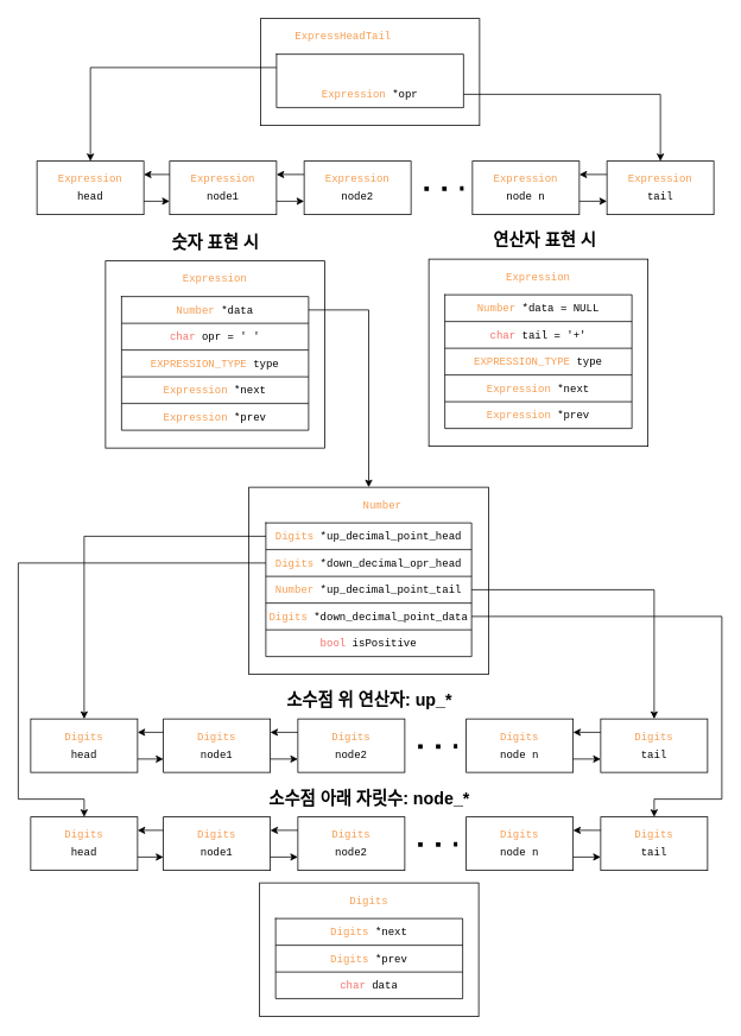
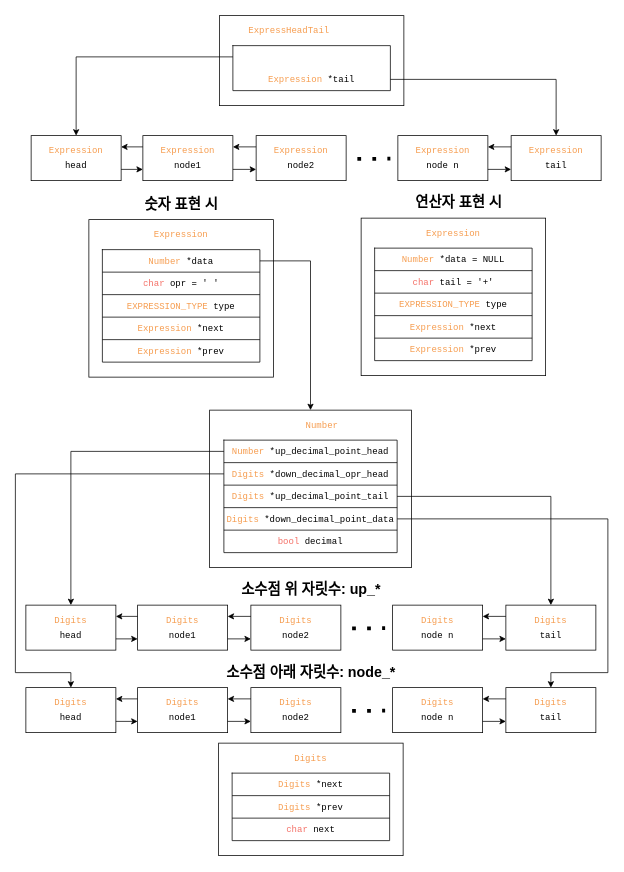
- <mxCell id="8" value="&lt;span style=&quot;font-family: &amp;#34;menlo&amp;#34; , &amp;#34;monaco&amp;#34; , &amp;#34;courier new&amp;#34; , monospace ; color: rgb(246 , 157 , 80) ; background-color: rgb(255 , 255 , 255)&quot;&gt;Expression&amp;nbsp;&lt;/span&gt;&lt;span style=&quot;font-family: &amp;#34;menlo&amp;#34; , &amp;#34;monaco&amp;#34; , &amp;#34;courier new&amp;#34; , monospace ; background-color: rgb(255 , 255 , 255)&quot;&gt;*opr&lt;/span&gt;" style="shape=partialRectangle;html=1;whiteSpace=wrap;connectable=0;fillColor=none;top=0;left=0;bottom=0;right=0;overflow=hidden;" parent="7" vertex="1"><mxGeometry width="210" height="30" as="geometry"><mxRectangle width="210" height="30" as="alternateBounds" /></mxGeometry></mxCell>
+ <mxCell id="8" value="&lt;span style=&quot;font-family: &amp;#34;menlo&amp;#34; , &amp;#34;monaco&amp;#34; , &amp;#34;courier new&amp;#34; , monospace ; color: rgb(246 , 157 , 80) ; background-color: rgb(255 , 255 , 255)&quot;&gt;Expression&amp;nbsp;&lt;/span&gt;&lt;span style=&quot;font-family: &amp;#34;menlo&amp;#34; , &amp;#34;monaco&amp;#34; , &amp;#34;courier new&amp;#34; , monospace ; background-color: rgb(255 , 255 , 255)&quot;&gt;*tail&lt;/span&gt;" style="shape=partialRectangle;html=1;whiteSpace=wrap;connectable=0;fillColor=none;top=0;left=0;bottom=0;right=0;overflow=hidden;" parent="7" vertex="1"><mxGeometry width="210" height="30" as="geometry"><mxRectangle width="210" height="30" as="alternateBounds" /></mxGeometry></mxCell>
- <mxCell id="43" value="&lt;span style=&quot;color: rgb(246 , 157 , 80) ; font-family: &amp;#34;menlo&amp;#34; , &amp;#34;monaco&amp;#34; , &amp;#34;courier new&amp;#34; , monospace ; background-color: rgb(255 , 255 , 255)&quot;&gt;Digits&lt;/span&gt;&lt;span style=&quot;font-family: &amp;#34;menlo&amp;#34; , &amp;#34;monaco&amp;#34; , &amp;#34;courier new&amp;#34; , monospace ; color: rgb(246 , 157 , 80) ; background-color: rgb(255 , 255 , 255)&quot;&gt;&amp;nbsp;&lt;/span&gt;&lt;span style=&quot;background-color: rgb(255 , 255 , 255)&quot;&gt;&lt;span style=&quot;font-family: &amp;#34;menlo&amp;#34; , &amp;#34;monaco&amp;#34; , &amp;#34;courier new&amp;#34; , monospace&quot;&gt;*&lt;/span&gt;&lt;span style=&quot;font-family: &amp;#34;menlo&amp;#34; , &amp;#34;monaco&amp;#34; , &amp;#34;courier new&amp;#34; , monospace&quot;&gt;up_decimal_point_head&lt;/span&gt;&lt;/span&gt;" style="shape=partialRectangle;html=1;whiteSpace=wrap;connectable=0;fillColor=none;top=0;left=0;bottom=0;right=0;overflow=hidden;" parent="42" vertex="1"><mxGeometry width="231" height="30" as="geometry"><mxRectangle width="231" height="30" as="alternateBounds" /></mxGeometry></mxCell>
+ <mxCell id="43" value="&lt;span style=&quot;color: rgb(246 , 157 , 80) ; font-family: &amp;#34;menlo&amp;#34; , &amp;#34;monaco&amp;#34; , &amp;#34;courier new&amp;#34; , monospace ; background-color: rgb(255 , 255 , 255)&quot;&gt;Number&lt;/span&gt;&lt;span style=&quot;font-family: &amp;#34;menlo&amp;#34; , &amp;#34;monaco&amp;#34; , &amp;#34;courier new&amp;#34; , monospace ; color: rgb(246 , 157 , 80) ; background-color: rgb(255 , 255 , 255)&quot;&gt;&amp;nbsp;&lt;/span&gt;&lt;span style=&quot;background-color: rgb(255 , 255 , 255)&quot;&gt;&lt;span style=&quot;font-family: &amp;#34;menlo&amp;#34; , &amp;#34;monaco&amp;#34; , &amp;#34;courier new&amp;#34; , monospace&quot;&gt;*&lt;/span&gt;&lt;span style=&quot;font-family: &amp;#34;menlo&amp;#34; , &amp;#34;monaco&amp;#34; , &amp;#34;courier new&amp;#34; , monospace&quot;&gt;up_decimal_point_head&lt;/span&gt;&lt;/span&gt;" style="shape=partialRectangle;html=1;whiteSpace=wrap;connectable=0;fillColor=none;top=0;left=0;bottom=0;right=0;overflow=hidden;" parent="42" vertex="1"><mxGeometry width="231" height="30" as="geometry"><mxRectangle width="231" height="30" as="alternateBounds" /></mxGeometry></mxCell>
- <mxCell id="47" value="&lt;span style=&quot;color: rgb(246 , 157 , 80) ; font-family: &amp;#34;menlo&amp;#34; , &amp;#34;monaco&amp;#34; , &amp;#34;courier new&amp;#34; , monospace ; background-color: rgb(255 , 255 , 255)&quot;&gt;Number&lt;/span&gt;&lt;span style=&quot;font-family: &amp;#34;menlo&amp;#34; , &amp;#34;monaco&amp;#34; , &amp;#34;courier new&amp;#34; , monospace ; color: rgb(246 , 157 , 80) ; background-color: rgb(255 , 255 , 255)&quot;&gt;&amp;nbsp;&lt;/span&gt;&lt;span style=&quot;background-color: rgb(255 , 255 , 255)&quot;&gt;&lt;span style=&quot;font-family: &amp;#34;menlo&amp;#34; , &amp;#34;monaco&amp;#34; , &amp;#34;courier new&amp;#34; , monospace&quot;&gt;*&lt;/span&gt;&lt;span style=&quot;font-family: &amp;#34;menlo&amp;#34; , &amp;#34;monaco&amp;#34; , &amp;#34;courier new&amp;#34; , monospace&quot;&gt;up_decimal_point_tail&lt;/span&gt;&lt;/span&gt;" style="shape=partialRectangle;html=1;whiteSpace=wrap;connectable=0;fillColor=none;top=0;left=0;bottom=0;right=0;overflow=hidden;" parent="46" vertex="1"><mxGeometry width="231" height="30" as="geometry"><mxRectangle width="231" height="30" as="alternateBounds" /></mxGeometry></mxCell>
+ <mxCell id="47" value="&lt;span style=&quot;color: rgb(246 , 157 , 80) ; font-family: &amp;#34;menlo&amp;#34; , &amp;#34;monaco&amp;#34; , &amp;#34;courier new&amp;#34; , monospace ; background-color: rgb(255 , 255 , 255)&quot;&gt;Digits&lt;/span&gt;&lt;span style=&quot;font-family: &amp;#34;menlo&amp;#34; , &amp;#34;monaco&amp;#34; , &amp;#34;courier new&amp;#34; , monospace ; color: rgb(246 , 157 , 80) ; background-color: rgb(255 , 255 , 255)&quot;&gt;&amp;nbsp;&lt;/span&gt;&lt;span style=&quot;background-color: rgb(255 , 255 , 255)&quot;&gt;&lt;span style=&quot;font-family: &amp;#34;menlo&amp;#34; , &amp;#34;monaco&amp;#34; , &amp;#34;courier new&amp;#34; , monospace&quot;&gt;*&lt;/span&gt;&lt;span style=&quot;font-family: &amp;#34;menlo&amp;#34; , &amp;#34;monaco&amp;#34; , &amp;#34;courier new&amp;#34; , monospace&quot;&gt;up_decimal_point_tail&lt;/span&gt;&lt;/span&gt;" style="shape=partialRectangle;html=1;whiteSpace=wrap;connectable=0;fillColor=none;top=0;left=0;bottom=0;right=0;overflow=hidden;" parent="46" vertex="1"><mxGeometry width="231" height="30" as="geometry"><mxRectangle width="231" height="30" as="alternateBounds" /></mxGeometry></mxCell>
- <mxCell id="51" value="&lt;span style=&quot;font-family: &amp;#34;menlo&amp;#34; , &amp;#34;monaco&amp;#34; , &amp;#34;courier new&amp;#34; , monospace ; color: rgb(244 , 112 , 103)&quot;&gt;bool&lt;/span&gt;&lt;span style=&quot;font-family: &amp;#34;menlo&amp;#34; , &amp;#34;monaco&amp;#34; , &amp;#34;courier new&amp;#34; , monospace ; background-color: rgb(255 , 255 , 255)&quot;&gt;&amp;nbsp;isPositive&lt;/span&gt;" style="shape=partialRectangle;html=1;whiteSpace=wrap;connectable=0;fillColor=none;top=0;left=0;bottom=0;right=0;overflow=hidden;" vertex="1" parent="50"><mxGeometry width="231" height="30" as="geometry"><mxRectangle width="231" height="30" as="alternateBounds" /></mxGeometry></mxCell>
+ <mxCell id="51" value="&lt;span style=&quot;font-family: &amp;#34;menlo&amp;#34; , &amp;#34;monaco&amp;#34; , &amp;#34;courier new&amp;#34; , monospace ; color: rgb(244 , 112 , 103)&quot;&gt;bool&lt;/span&gt;&lt;span style=&quot;font-family: &amp;#34;menlo&amp;#34; , &amp;#34;monaco&amp;#34; , &amp;#34;courier new&amp;#34; , monospace ; background-color: rgb(255 , 255 , 255)&quot;&gt;&amp;nbsp;decimal&lt;/span&gt;" style="shape=partialRectangle;html=1;whiteSpace=wrap;connectable=0;fillColor=none;top=0;left=0;bottom=0;right=0;overflow=hidden;" vertex="1" parent="50"><mxGeometry width="231" height="30" as="geometry"><mxRectangle width="231" height="30" as="alternateBounds" /></mxGeometry></mxCell>
- <mxCell id="91" value="소수점 위 연산자: up_*" style="text;strokeColor=none;fillColor=none;html=1;fontSize=19;fontStyle=1;verticalAlign=middle;align=center;fontColor=#000000;" vertex="1" parent="1"><mxGeometry x="364" y="766" width="100" height="40" as="geometry" /></mxCell>
+ <mxCell id="91" value="소수점 위 자릿수: up_*" style="text;strokeColor=none;fillColor=none;html=1;fontSize=19;fontStyle=1;verticalAlign=middle;align=center;fontColor=#000000;" vertex="1" parent="1"><mxGeometry x="364" y="766" width="100" height="40" as="geometry" /></mxCell>
- <mxCell id="61" value="&lt;span style=&quot;font-family: &amp;#34;menlo&amp;#34; , &amp;#34;monaco&amp;#34; , &amp;#34;courier new&amp;#34; , monospace ; color: rgb(244 , 112 , 103)&quot;&gt;char&lt;/span&gt;&lt;span style=&quot;font-family: &amp;#34;menlo&amp;#34; , &amp;#34;monaco&amp;#34; , &amp;#34;courier new&amp;#34; , monospace ; background-color: rgb(255 , 255 , 255)&quot;&gt;&amp;nbsp;data&lt;/span&gt;" style="shape=partialRectangle;html=1;whiteSpace=wrap;connectable=0;fillColor=none;top=0;left=0;bottom=0;right=0;overflow=hidden;" parent="60" vertex="1"><mxGeometry width="210" height="30" as="geometry"><mxRectangle width="210" height="30" as="alternateBounds" /></mxGeometry></mxCell>
+ <mxCell id="61" value="&lt;span style=&quot;font-family: &amp;#34;menlo&amp;#34; , &amp;#34;monaco&amp;#34; , &amp;#34;courier new&amp;#34; , monospace ; color: rgb(244 , 112 , 103)&quot;&gt;char&lt;/span&gt;&lt;span style=&quot;font-family: &amp;#34;menlo&amp;#34; , &amp;#34;monaco&amp;#34; , &amp;#34;courier new&amp;#34; , monospace ; background-color: rgb(255 , 255 , 255)&quot;&gt;&amp;nbsp;next&lt;/span&gt;" style="shape=partialRectangle;html=1;whiteSpace=wrap;connectable=0;fillColor=none;top=0;left=0;bottom=0;right=0;overflow=hidden;" parent="60" vertex="1"><mxGeometry width="210" height="30" as="geometry"><mxRectangle width="210" height="30" as="alternateBounds" /></mxGeometry></mxCell>
